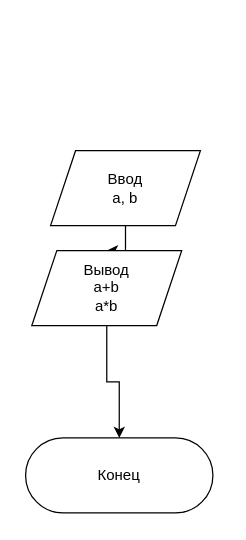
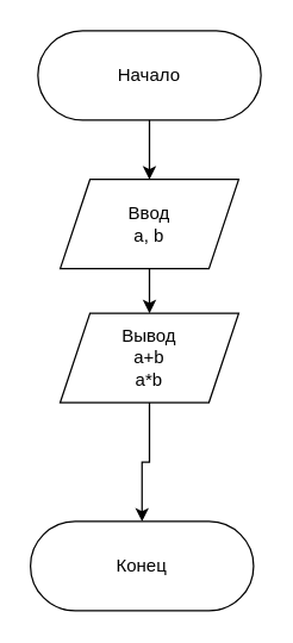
+ <mxCell id="3" value="Начало" style="rounded=1;whiteSpace=wrap;html=1;arcSize=50;" vertex="1" parent="1"><mxGeometry x="25" y="20" width="150" height="60" as="geometry" /></mxCell>
+ <mxCell id="2" style="edgeStyle=orthogonalEdgeStyle;rounded=0;orthogonalLoop=1;jettySize=auto;html=1;entryX=0.5;entryY=0;entryDx=0;entryDy=0;" edge="1" parent="1" source="3" target="5"><mxGeometry relative="1" as="geometry" /></mxCell>
- <mxCell id="7" value="Вывод&lt;br&gt;a+b&lt;br&gt;a*b" style="shape=parallelogram;perimeter=parallelogramPerimeter;whiteSpace=wrap;html=1;fixedSize=1;" vertex="1" parent="1"><mxGeometry x="25" y="200" width="120" height="60" as="geometry" /></mxCell>
+ <mxCell id="7" value="Вывод&lt;br&gt;a+b&lt;br&gt;a*b" style="shape=parallelogram;perimeter=parallelogramPerimeter;whiteSpace=wrap;html=1;fixedSize=1;" vertex="1" parent="1"><mxGeometry x="40" y="210" width="120" height="60" as="geometry" /></mxCell>
